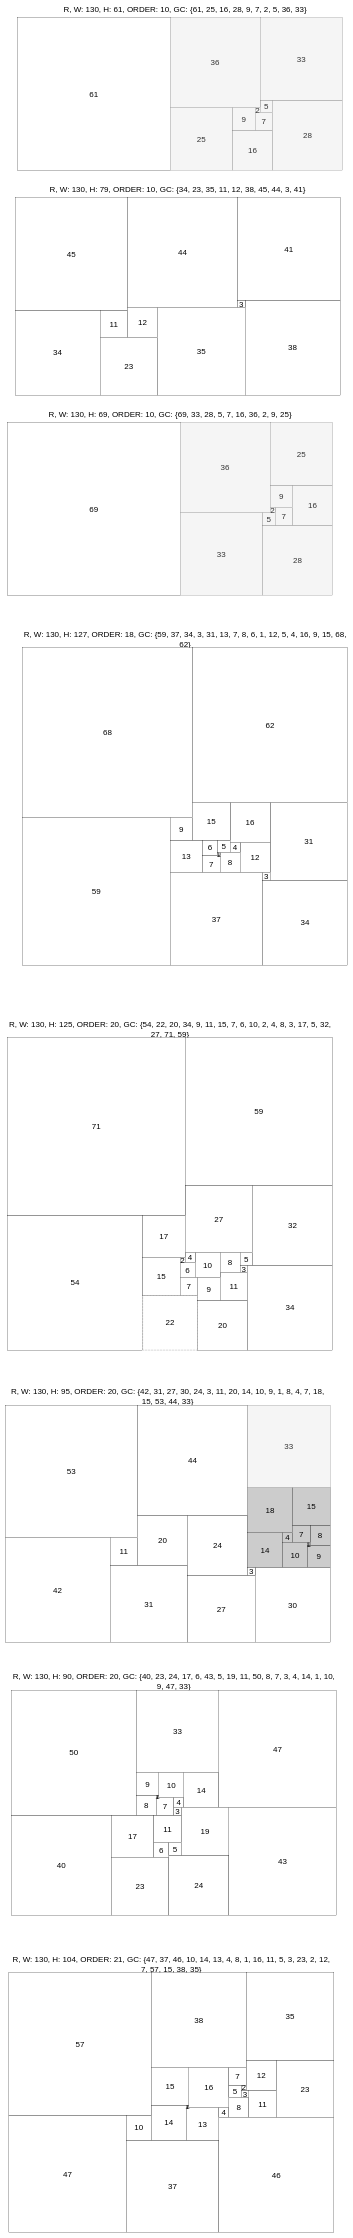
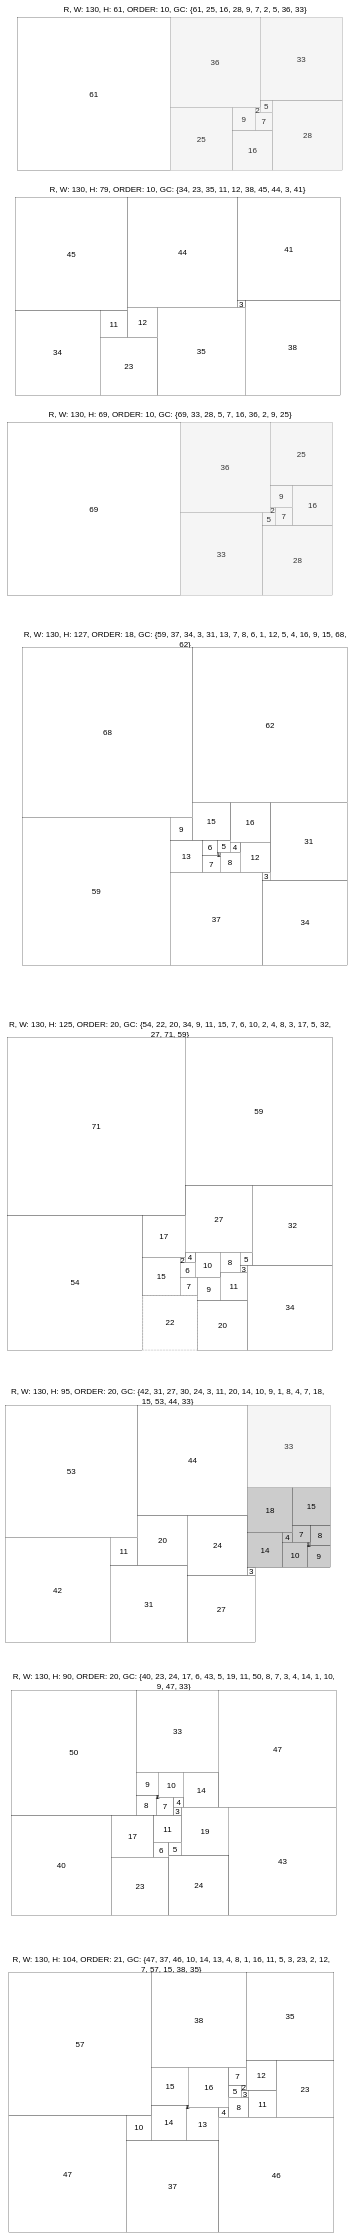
- <mxCell id="87" value="30" style="rounded=0;whiteSpace=wrap;html=1;fontSize=32;" parent="83" vertex="1"><mxGeometry x="1000" y="650" width="300" height="300" as="geometry" /></mxCell>
